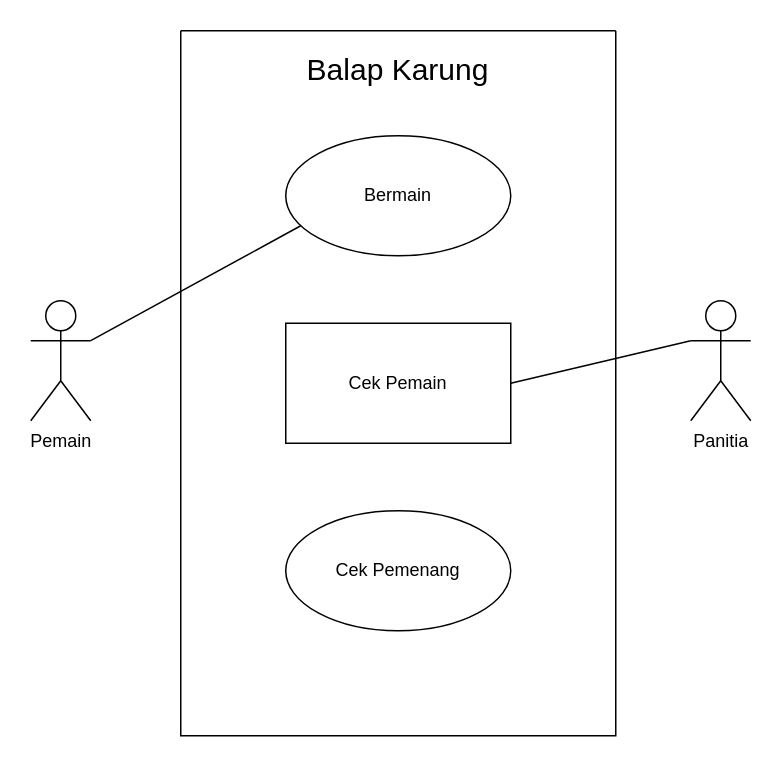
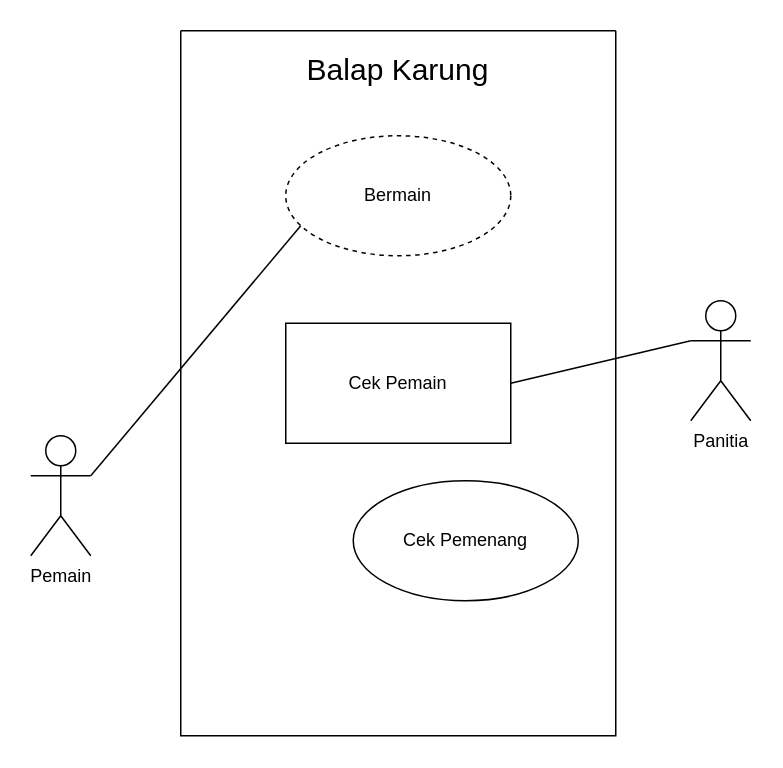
- <mxCell id="4" value="Bermain" style="ellipse;whiteSpace=wrap;html=1;" vertex="1" parent="2"><mxGeometry x="70" y="70" width="150" height="80" as="geometry" /></mxCell>
+ <mxCell id="4" value="Bermain" style="ellipse;whiteSpace=wrap;html=1;dashed=1;" vertex="1" parent="2"><mxGeometry x="70" y="70" width="150" height="80" as="geometry" /></mxCell>
- <mxCell id="8" value="Pemain" style="shape=umlActor;verticalLabelPosition=bottom;verticalAlign=top;html=1;outlineConnect=0;" vertex="1" parent="1"><mxGeometry x="20" y="200" width="40" height="80" as="geometry" /></mxCell>
+ <mxCell id="8" value="Pemain" style="shape=umlActor;verticalLabelPosition=bottom;verticalAlign=top;html=1;outlineConnect=0;" vertex="1" parent="1"><mxGeometry x="20" y="290" width="40" height="80" as="geometry" /></mxCell>
- <mxCell id="6" value="Cek Pemenang" style="ellipse;whiteSpace=wrap;html=1;" vertex="1" parent="2"><mxGeometry x="70" y="320" width="150" height="80" as="geometry" /></mxCell>
+ <mxCell id="6" value="Cek Pemenang" style="ellipse;whiteSpace=wrap;html=1;" vertex="1" parent="2"><mxGeometry x="115" y="300" width="150" height="80" as="geometry" /></mxCell>
